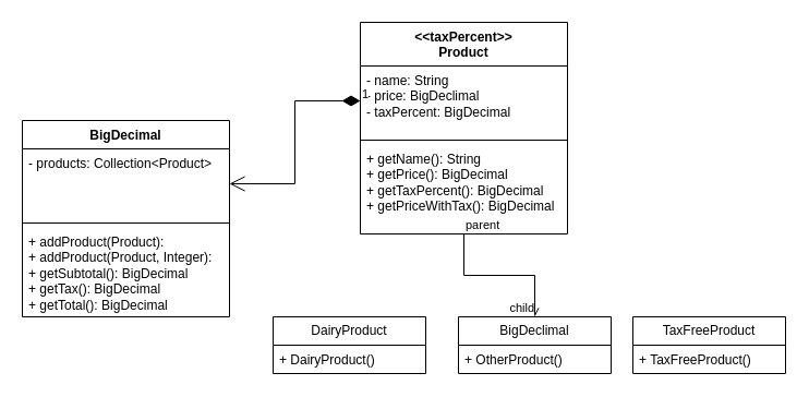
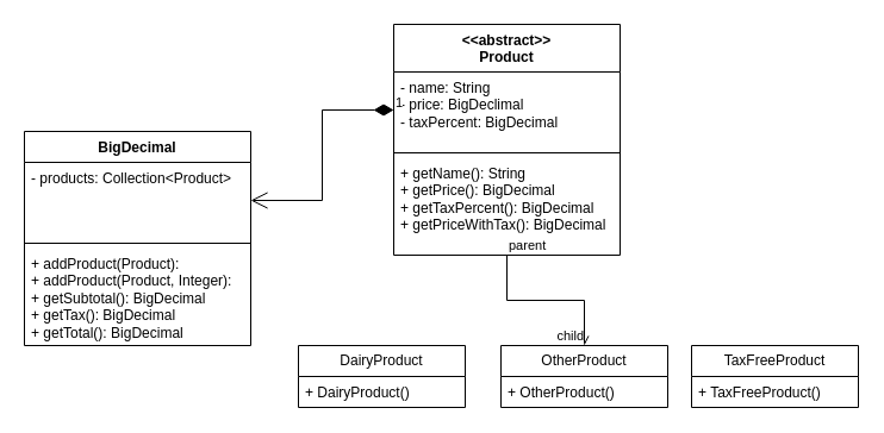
- <mxCell id="2" value="&amp;lt;&amp;lt;taxPercent&amp;gt;&amp;gt;&lt;div&gt;Product&lt;/div&gt;" style="swimlane;fontStyle=1;align=center;verticalAlign=top;childLayout=stackLayout;horizontal=1;startSize=40;horizontalStack=0;resizeParent=1;resizeParentMax=0;resizeLast=0;collapsible=1;marginBottom=0;whiteSpace=wrap;html=1;" parent="1" vertex="1"><mxGeometry x="330" y="20" width="190" height="194" as="geometry" /></mxCell>
+ <mxCell id="2" value="&amp;lt;&amp;lt;abstract&amp;gt;&amp;gt;&lt;div&gt;Product&lt;/div&gt;" style="swimlane;fontStyle=1;align=center;verticalAlign=top;childLayout=stackLayout;horizontal=1;startSize=40;horizontalStack=0;resizeParent=1;resizeParentMax=0;resizeLast=0;collapsible=1;marginBottom=0;whiteSpace=wrap;html=1;" parent="1" vertex="1"><mxGeometry x="330" y="20" width="190" height="194" as="geometry" /></mxCell>
- <mxCell id="8" value="BigDeclimal" style="swimlane;fontStyle=0;childLayout=stackLayout;horizontal=1;startSize=26;fillColor=none;horizontalStack=0;resizeParent=1;resizeParentMax=0;resizeLast=0;collapsible=1;marginBottom=0;whiteSpace=wrap;html=1;" parent="1" vertex="1"><mxGeometry x="420" y="290" width="140" height="52" as="geometry" /></mxCell>
+ <mxCell id="8" value="OtherProduct" style="swimlane;fontStyle=0;childLayout=stackLayout;horizontal=1;startSize=26;fillColor=none;horizontalStack=0;resizeParent=1;resizeParentMax=0;resizeLast=0;collapsible=1;marginBottom=0;whiteSpace=wrap;html=1;" parent="1" vertex="1"><mxGeometry x="420" y="290" width="140" height="52" as="geometry" /></mxCell>
